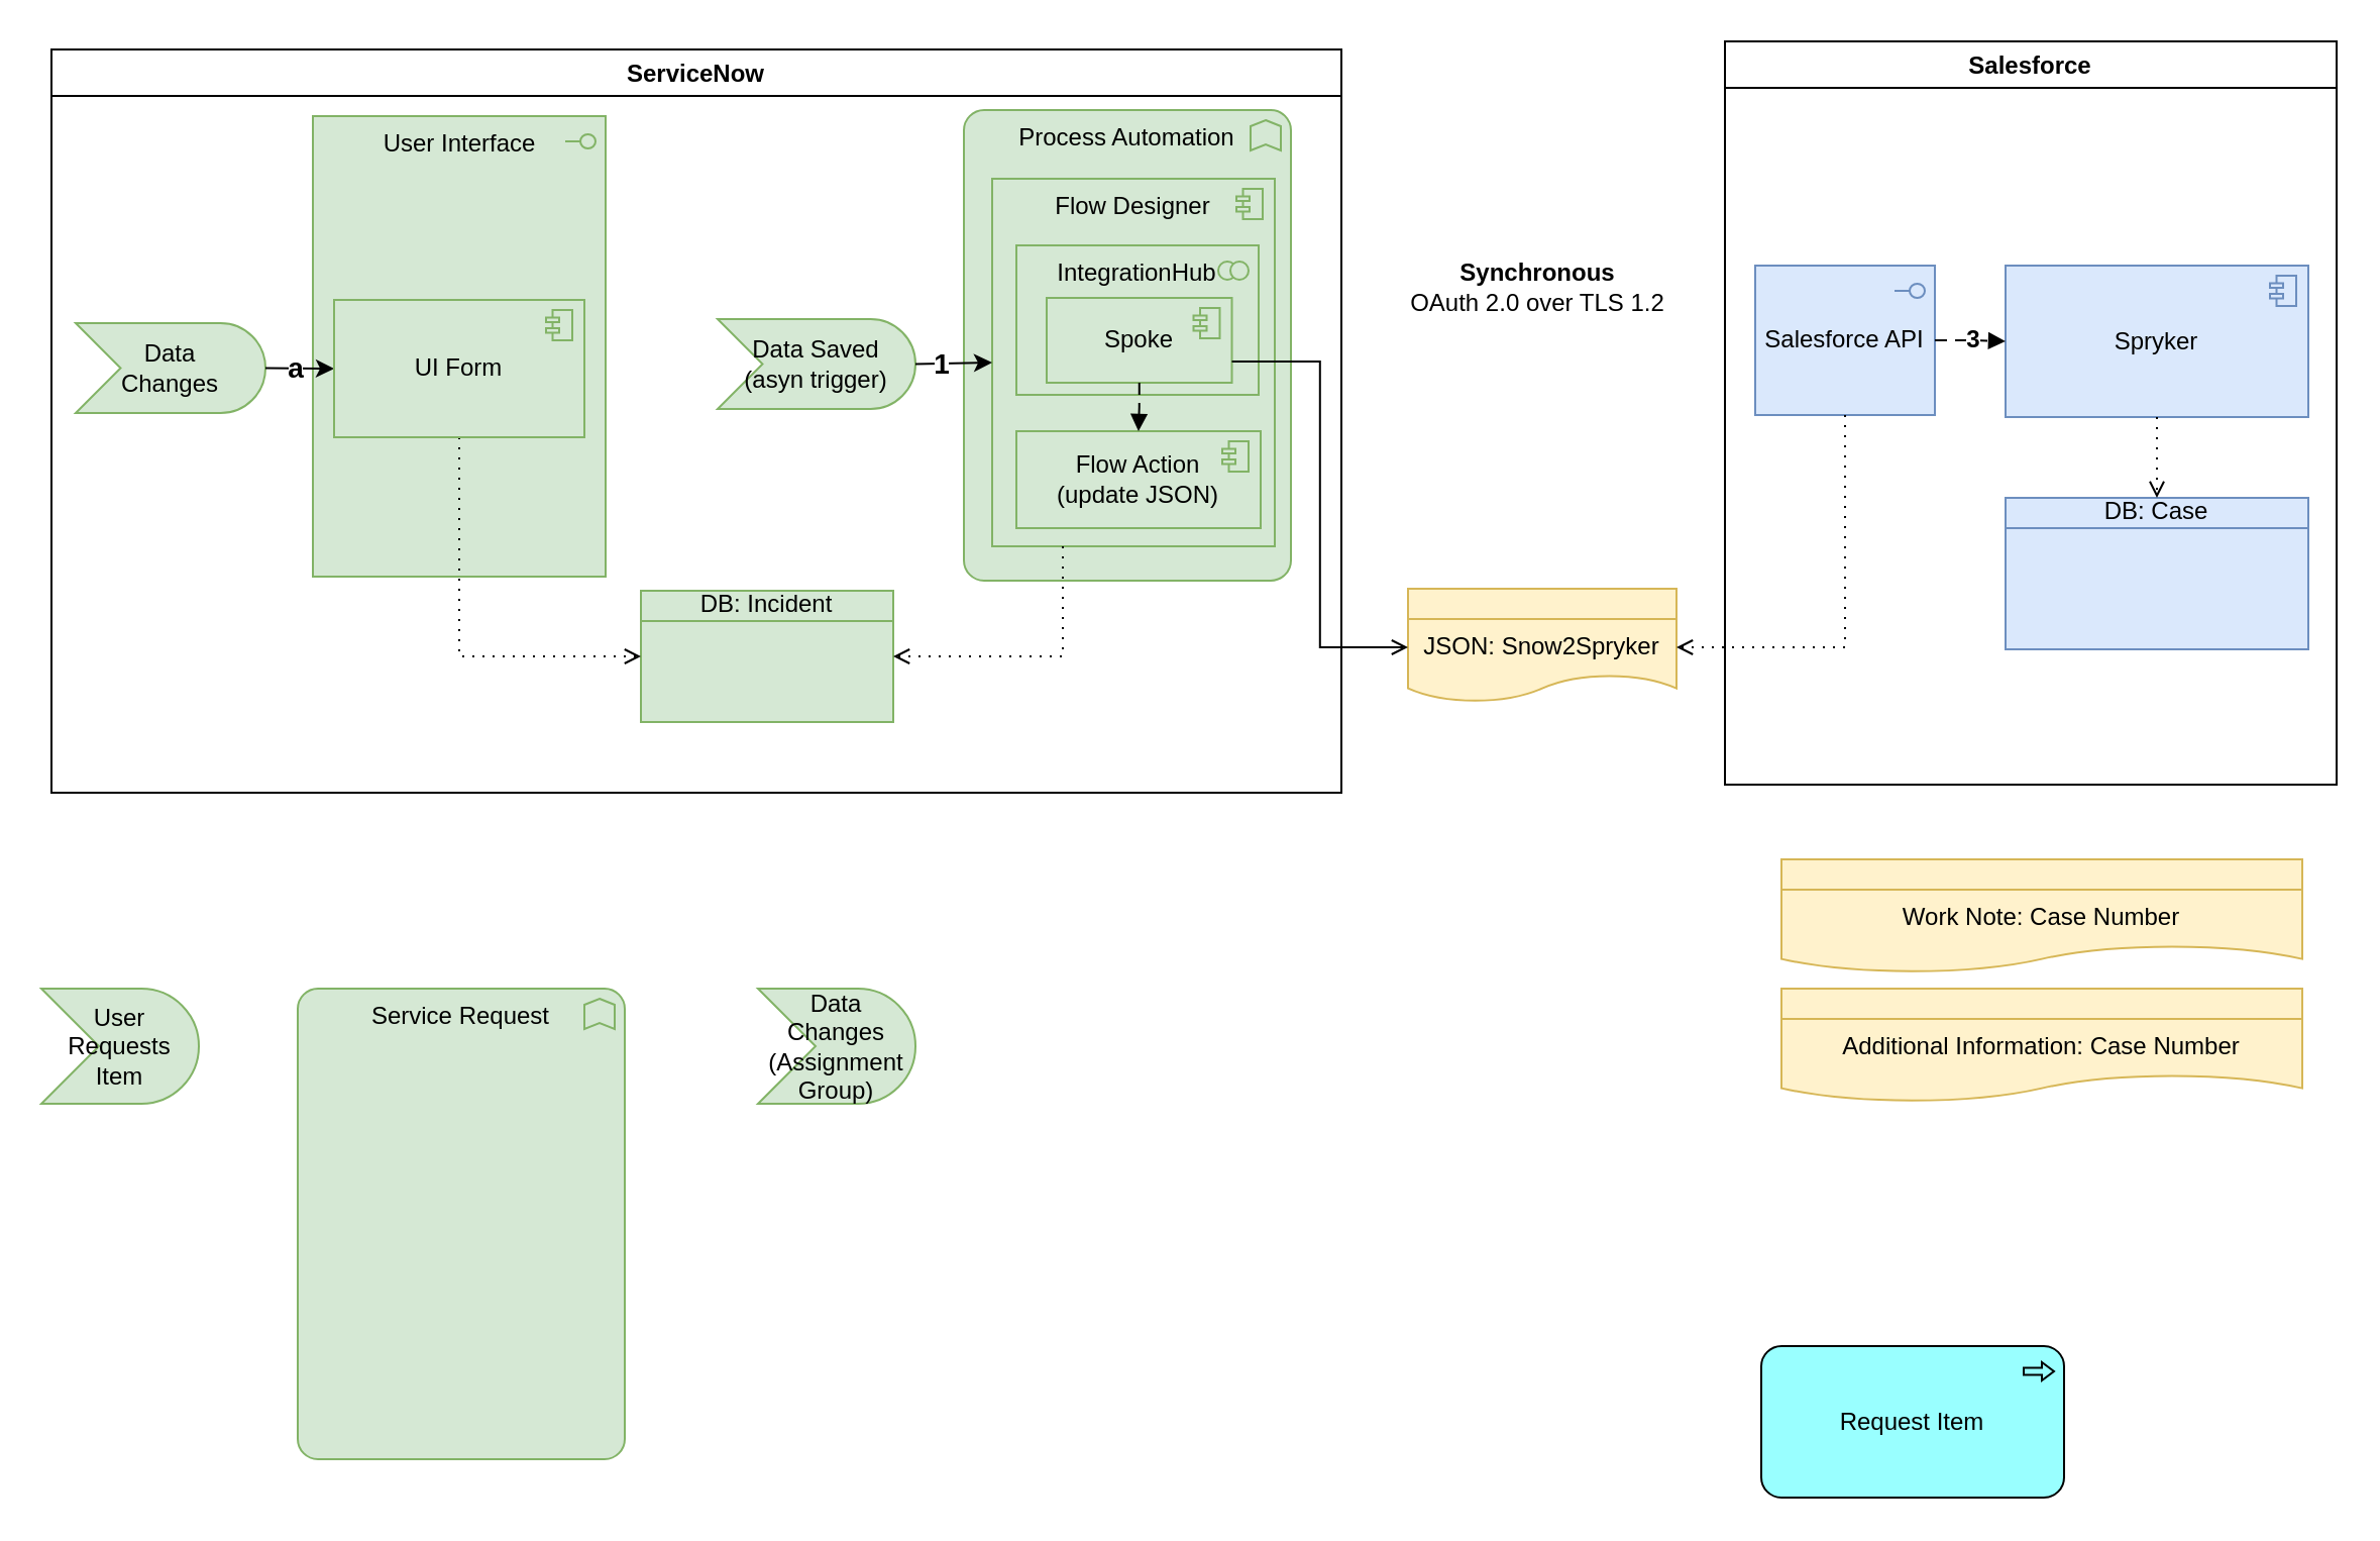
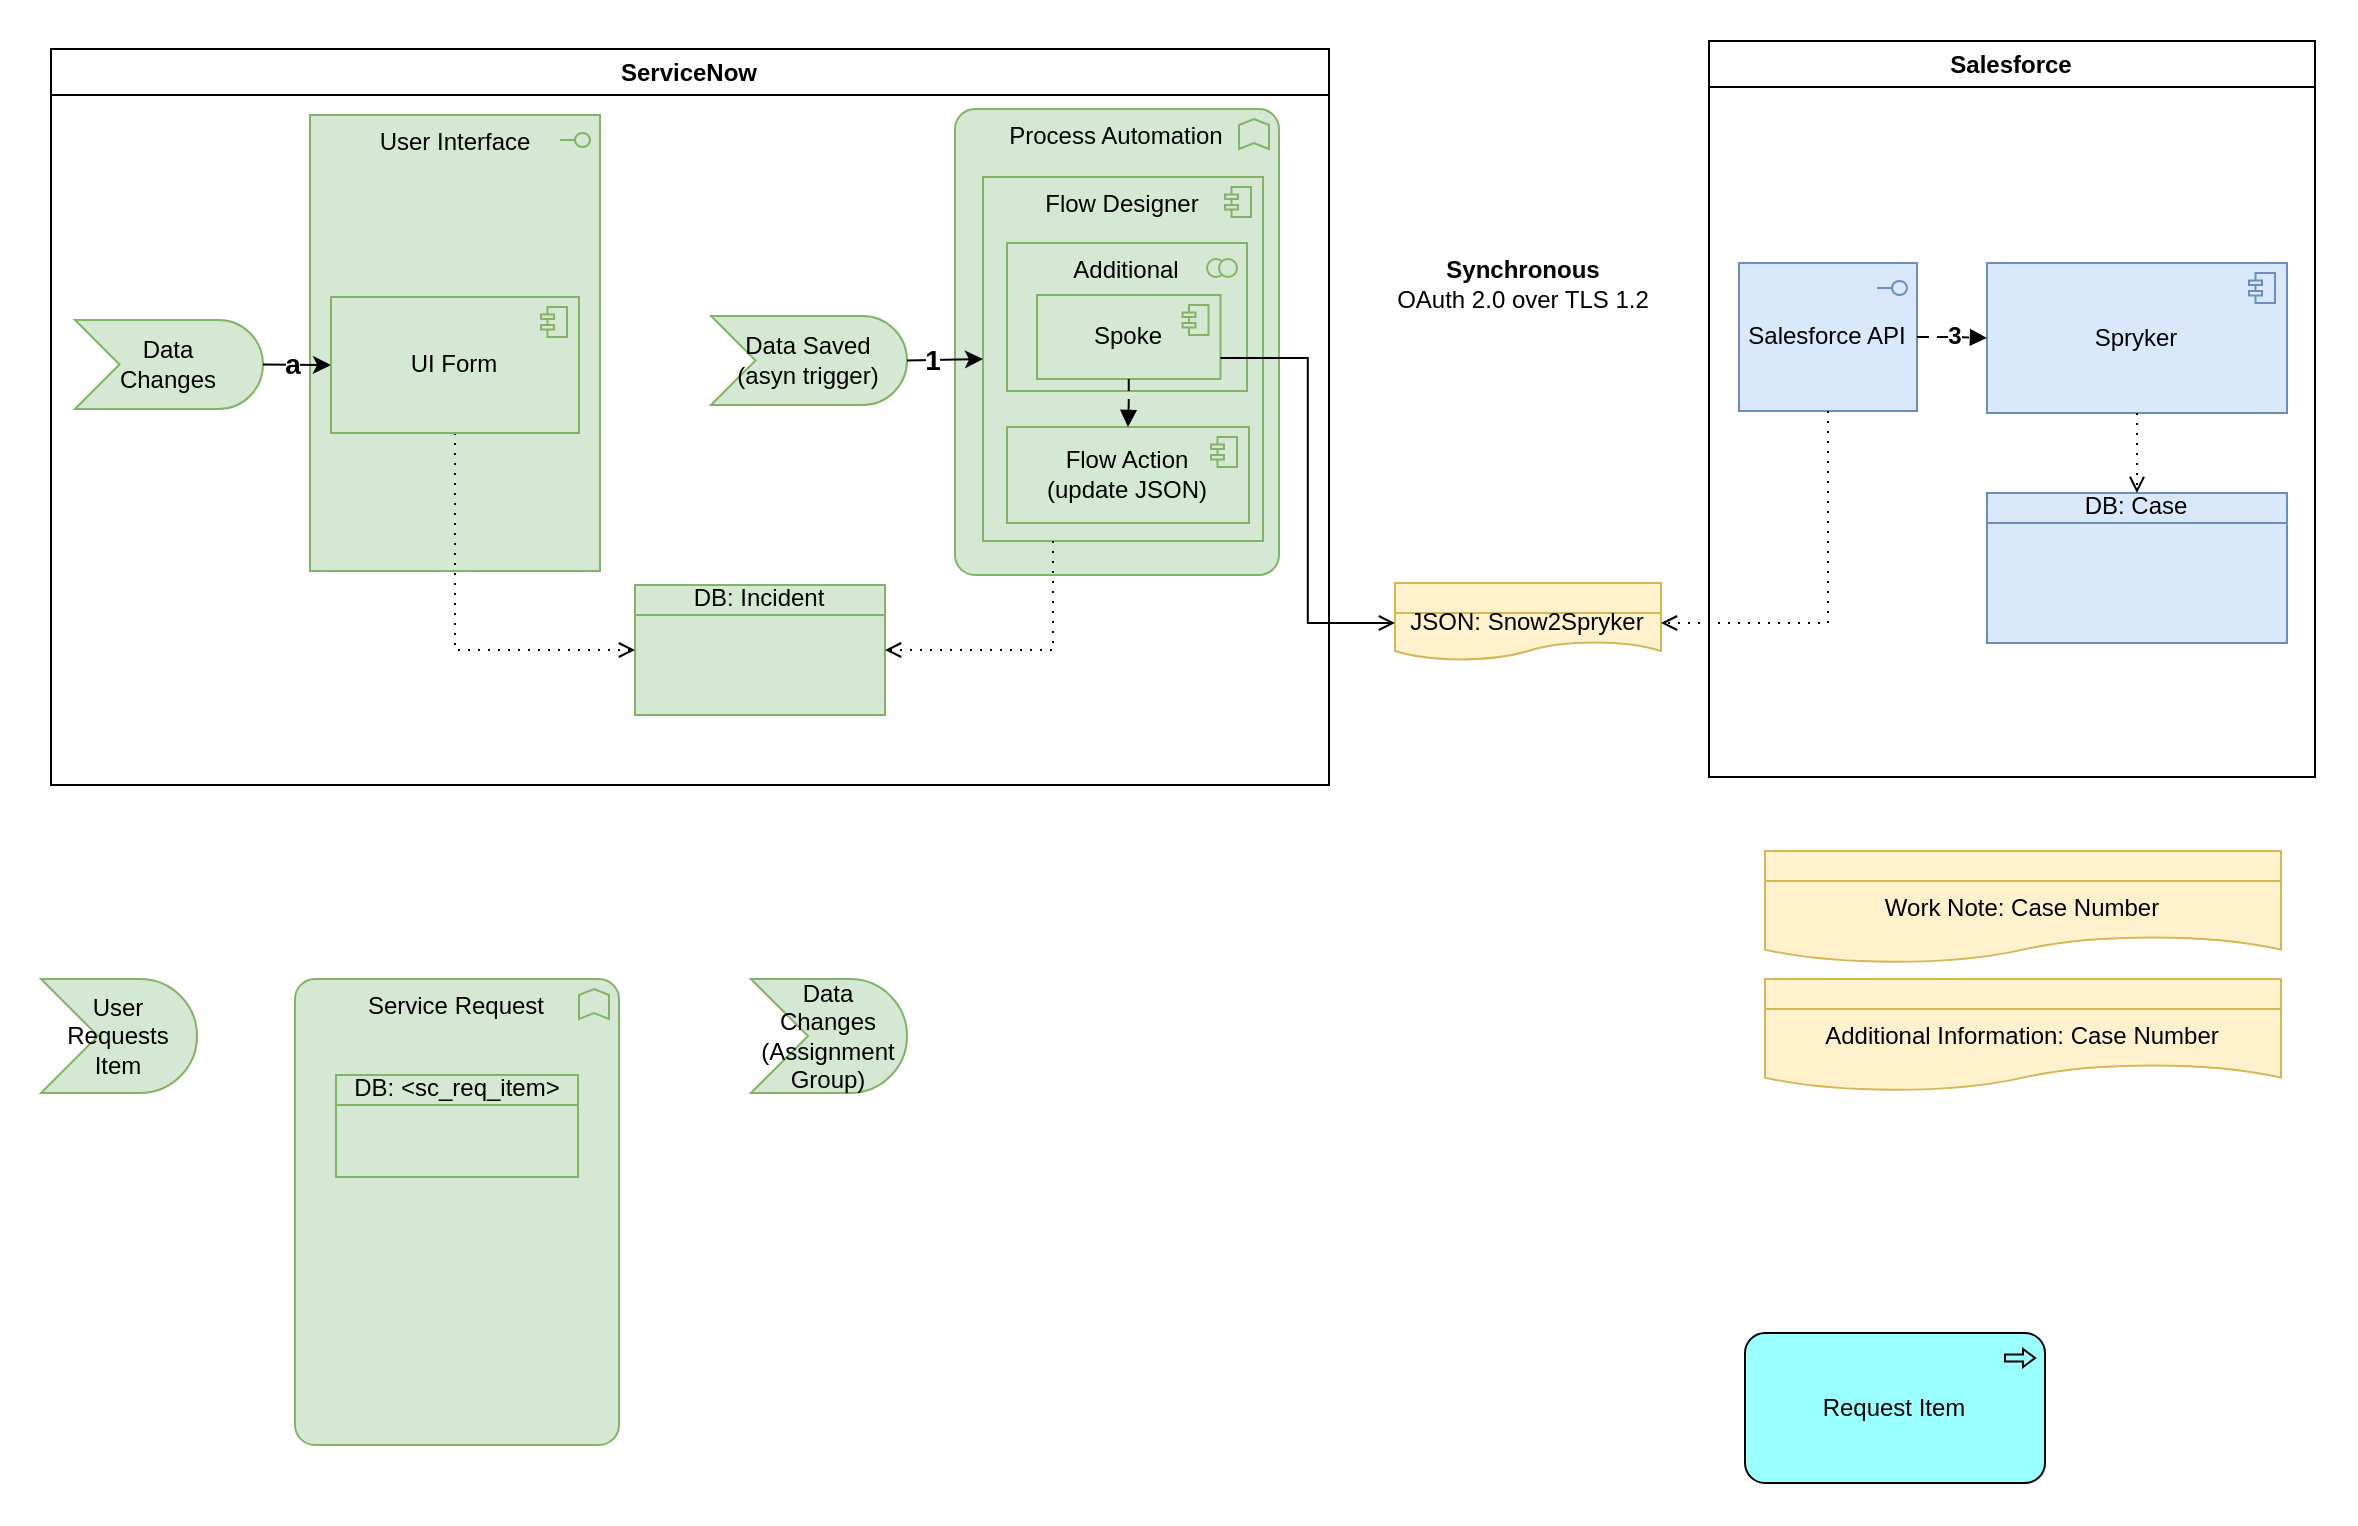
- <mxCell id="23" value="IntegrationHub" style="html=1;outlineConnect=0;whiteSpace=wrap;fillColor=#d5e8d4;shape=mxgraph.archimate3.application;appType=collab;archiType=square;verticalAlign=top;strokeColor=#82b366;" parent="1" vertex="1"><mxGeometry x="503" y="121" width="120" height="74" as="geometry" /></mxCell>
+ <mxCell id="23" value="Additional" style="html=1;outlineConnect=0;whiteSpace=wrap;fillColor=#d5e8d4;shape=mxgraph.archimate3.application;appType=collab;archiType=square;verticalAlign=top;strokeColor=#82b366;" parent="1" vertex="1"><mxGeometry x="503" y="121" width="120" height="74" as="geometry" /></mxCell>
- <mxCell id="18" value="&lt;div style=&quot;font-size: 12px;&quot;&gt;JSON: Snow2Spryker&lt;/div&gt;" style="html=1;outlineConnect=0;whiteSpace=wrap;fillColor=#fff2cc;shape=mxgraph.archimate3.representation;fontSize=12;align=center;strokeColor=#d6b656;" parent="1" vertex="1"><mxGeometry x="697" y="291" width="133" height="58" as="geometry" /></mxCell>
+ <mxCell id="18" value="&lt;div style=&quot;font-size: 12px;&quot;&gt;JSON: Snow2Spryker&lt;/div&gt;" style="html=1;outlineConnect=0;whiteSpace=wrap;fillColor=#fff2cc;shape=mxgraph.archimate3.representation;fontSize=12;align=center;strokeColor=#d6b656;" parent="1" vertex="1"><mxGeometry x="697" y="291" width="133" height="40" as="geometry" /></mxCell>
+ <mxCell id="36" value="DB: &amp;lt;sc_req_item&amp;gt;" style="html=1;outlineConnect=0;whiteSpace=wrap;fillColor=#d5e8d4;shape=mxgraph.archimate3.businessObject;overflow=fill;strokeColor=#82b366;" vertex="1" parent="1"><mxGeometry x="167.5" y="537" width="121" height="51" as="geometry" /></mxCell>
